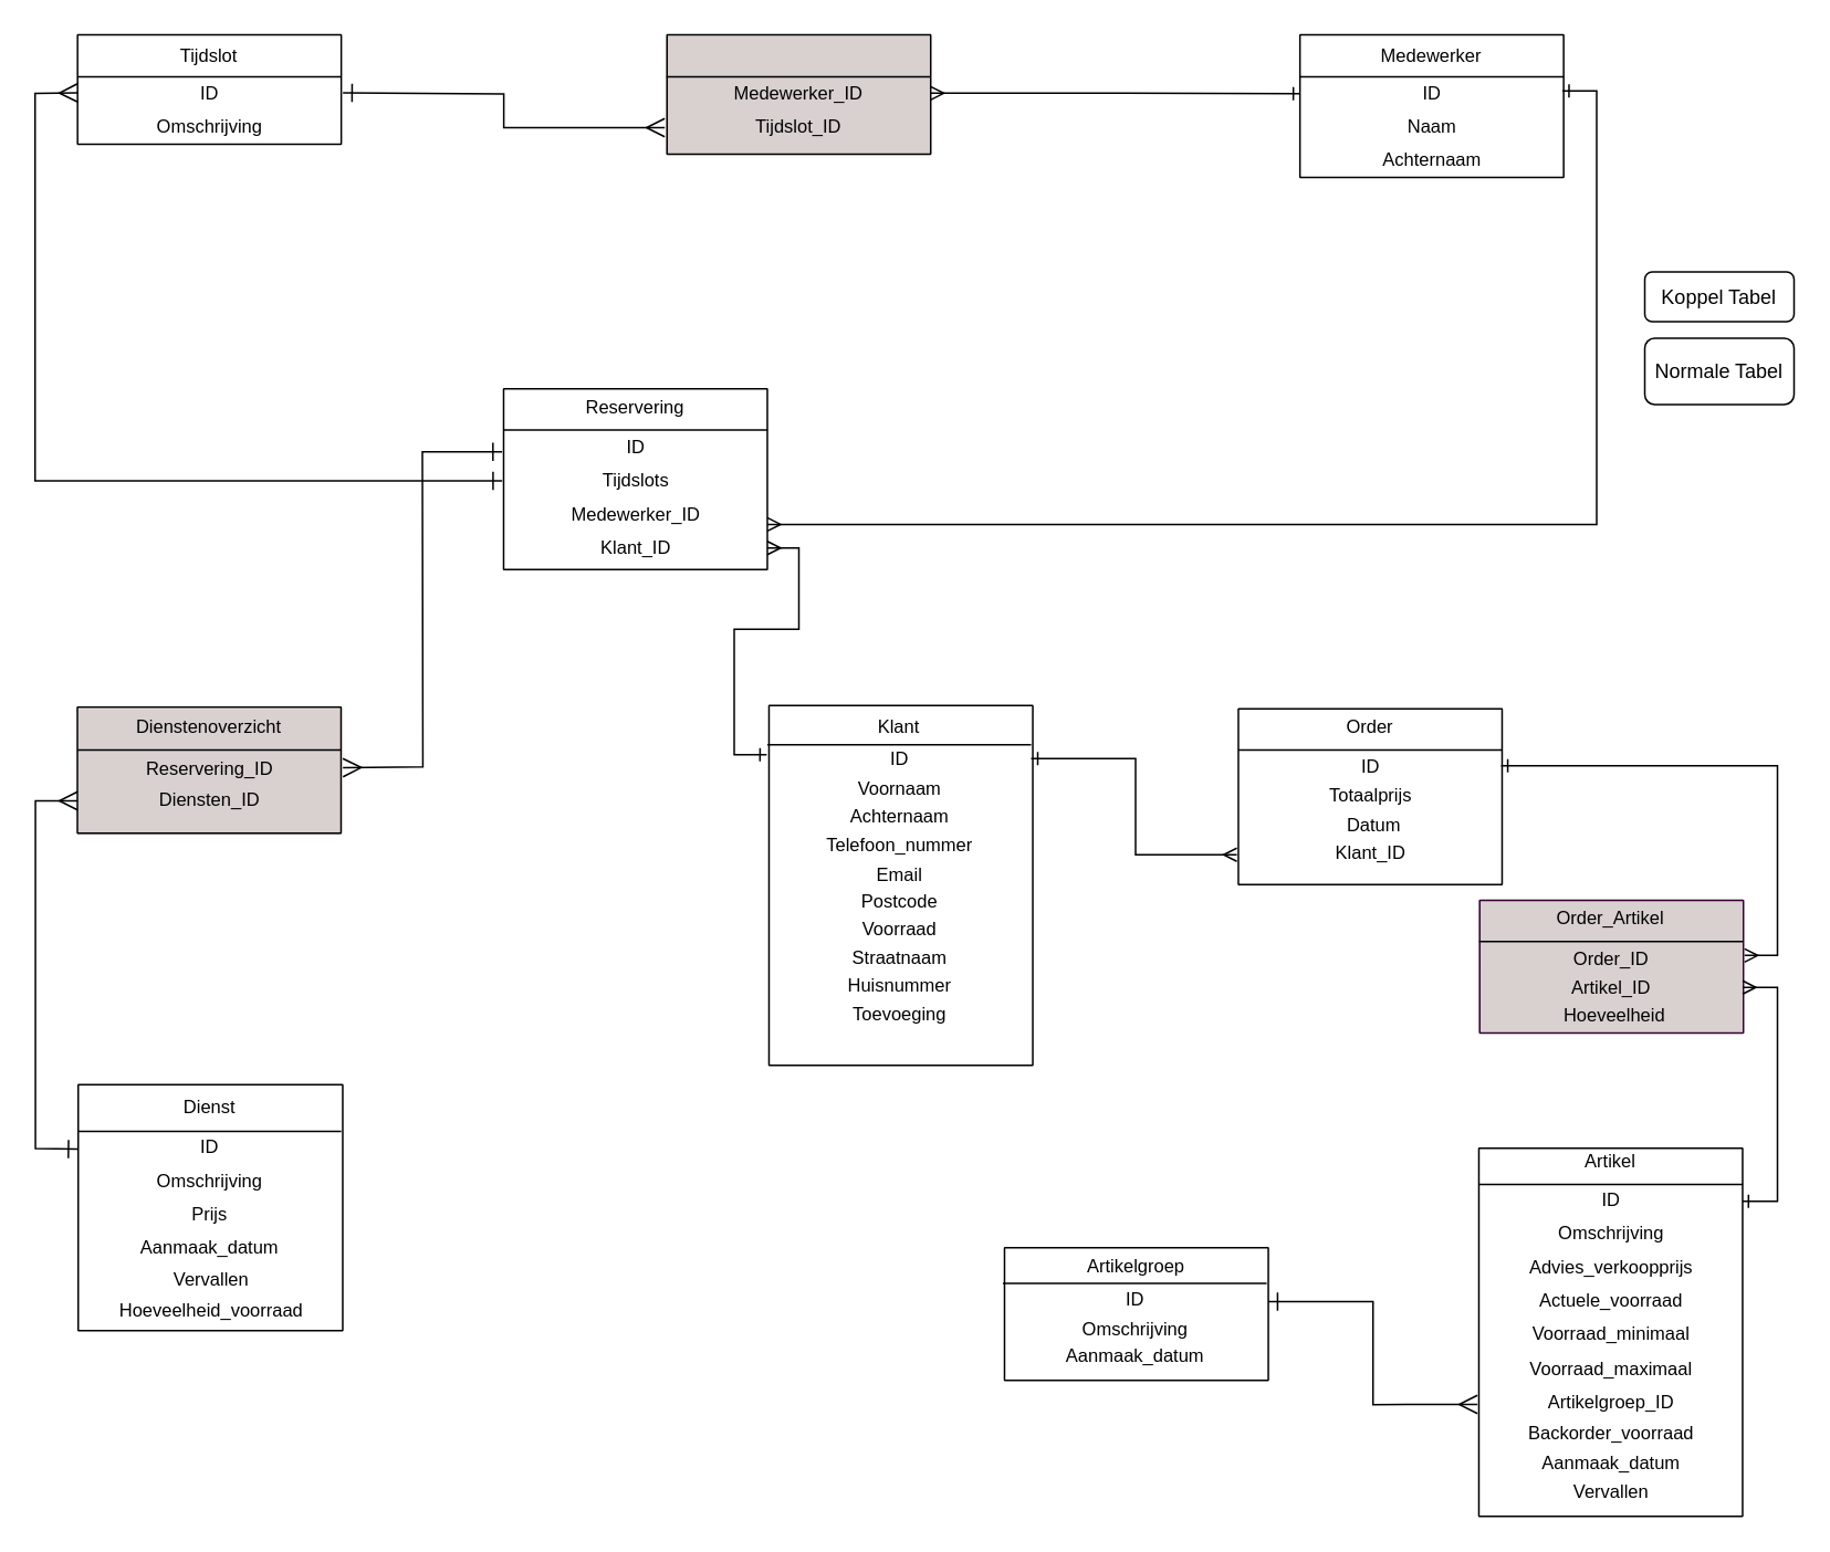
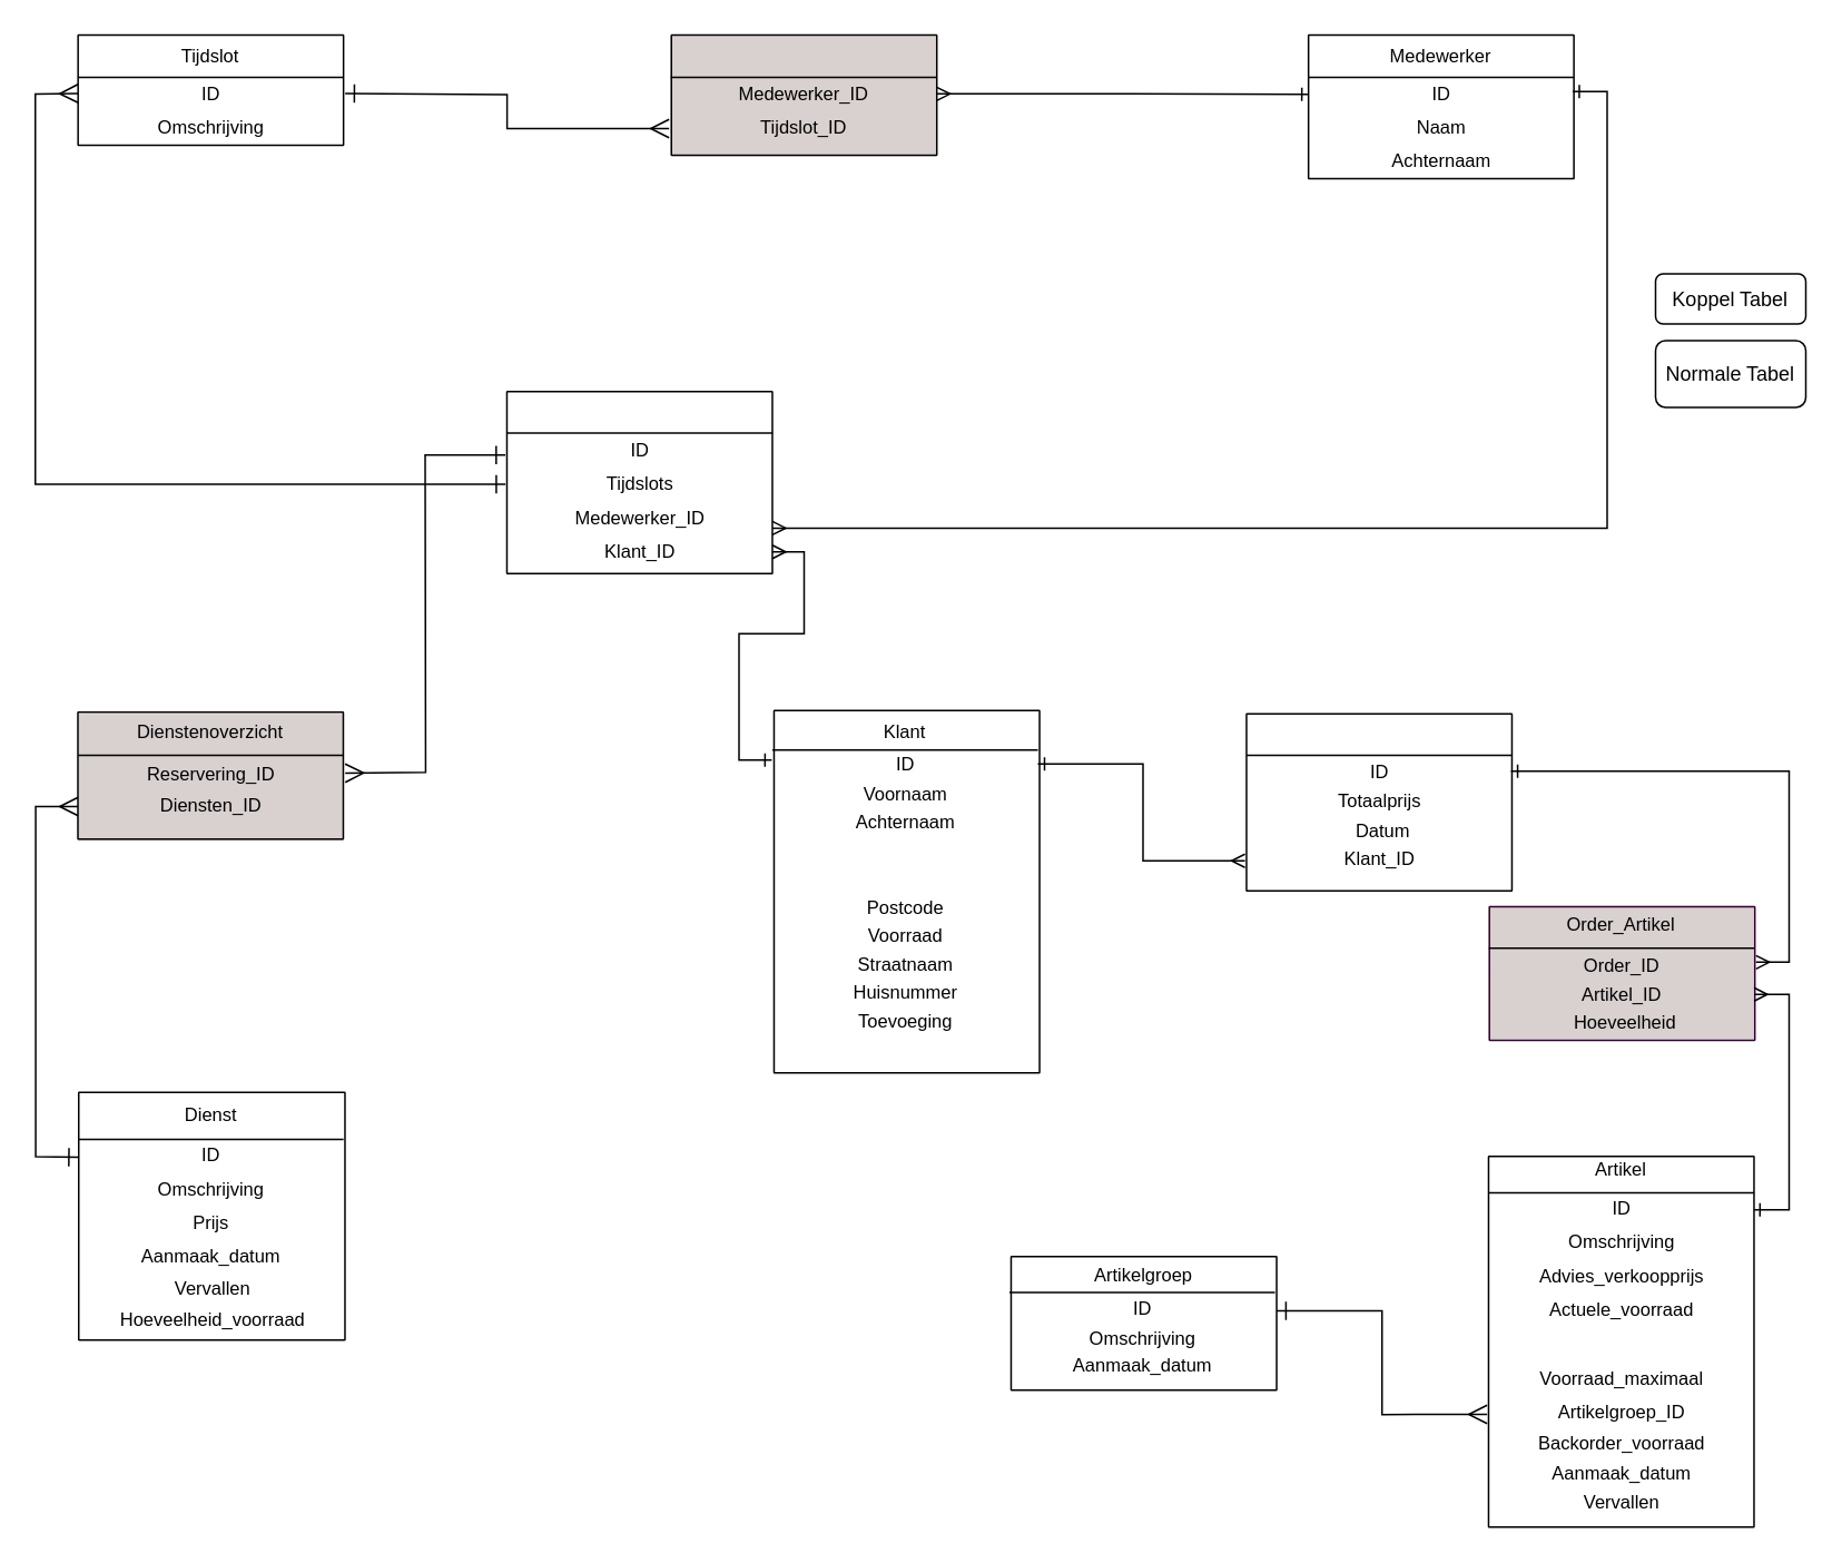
- <mxCell id="78" value="&lt;p style=&quot;margin-left: 0 ; margin-right: 0 ; margin-top: 0px ; margin-bottom: 0px ; text-indent: 0 ; direction: ltr&quot;&gt;&lt;font style=&quot;font-size: 11px ; font-family: &amp;#34;arial&amp;#34; ; color: #000000 ; direction: ltr ; letter-spacing: 0px ; line-height: 100% ; opacity: 1&quot;&gt;Reservering&lt;/font&gt;&lt;/p&gt;" style="text;vsdxID=24;fillColor=none;gradientColor=none;strokeColor=none;spacingTop=-3;spacingBottom=-3;spacingLeft=-3;spacingRight=-3;labelBackgroundColor=none;rounded=0;html=1;whiteSpace=wrap;verticalAlign=middle;align=center;;html=1;" parent="77" vertex="1"><mxGeometry x="6.35" width="147.32" height="21.8" as="geometry" /></mxCell>
- <mxCell id="33" value="&lt;p style=&quot;margin-left: 0 ; margin-right: 0 ; margin-top: 0px ; margin-bottom: 0px ; text-indent: 0 ; direction: ltr&quot;&gt;&lt;font style=&quot;font-size: 11px ; font-family: &amp;#34;arial&amp;#34; ; color: #000000 ; direction: ltr ; letter-spacing: 0px ; line-height: 100% ; opacity: 1&quot;&gt;Order&lt;br&gt;&lt;/font&gt;&lt;/p&gt;" style="text;vsdxID=73;fillColor=none;gradientColor=none;strokeColor=none;spacingTop=-3;spacingBottom=-3;spacingLeft=-3;spacingRight=-3;labelBackgroundColor=none;rounded=0;html=1;whiteSpace=wrap;verticalAlign=middle;align=center;;html=1;" parent="32" vertex="1"><mxGeometry x="6.35" width="147.32" height="21.2" as="geometry" /></mxCell>
- <mxCell id="43" value="&lt;p style=&quot;margin-left: 0 ; margin-right: 0 ; margin-top: 0px ; margin-bottom: 0px ; text-indent: 0 ; direction: ltr&quot;&gt;&lt;font style=&quot;font-size: 11px ; font-family: &amp;#34;arial&amp;#34; ; color: #000000 ; direction: ltr ; letter-spacing: 0px ; line-height: 100% ; opacity: 1&quot;&gt;Telefoon_nummer&lt;br&gt;&lt;/font&gt;&lt;/p&gt;" style="text;vsdxID=9;fillColor=none;gradientColor=none;strokeColor=none;spacingTop=-3;spacingBottom=-3;spacingLeft=-3;spacingRight=-3;labelBackgroundColor=none;rounded=0;html=1;whiteSpace=wrap;verticalAlign=middle;align=center;;html=1;" parent="1" vertex="1"><mxGeometry x="465.17" y="502.103" width="153.67" height="14.7" as="geometry" /></mxCell>
- <mxCell id="42" value="&lt;p style=&quot;align:center;margin-left:0;margin-right:0;margin-top:0px;margin-bottom:0px;text-indent:0;valign:middle;direction:ltr;&quot;&gt;&lt;font style=&quot;font-size:11px;font-family:Arial;color:#000000;direction:ltr;letter-spacing:0px;line-height:100%;opacity:1&quot;&gt;Email&lt;/font&gt;&lt;/p&gt;" style="text;vsdxID=10;fillColor=none;gradientColor=none;strokeColor=none;spacingTop=-3;spacingBottom=-3;spacingLeft=-3;spacingRight=-3;labelBackgroundColor=none;rounded=0;html=1;whiteSpace=wrap;verticalAlign=middle;align=center;;html=1;" parent="1" vertex="1"><mxGeometry x="465.17" y="519.52" width="153.67" height="14.7" as="geometry" /></mxCell>
- <mxCell id="101" value="&lt;p style=&quot;margin-left: 0 ; margin-right: 0 ; margin-top: 0px ; margin-bottom: 0px ; text-indent: 0 ; direction: ltr&quot;&gt;&lt;font style=&quot;font-size: 11px ; font-family: &amp;#34;arial&amp;#34; ; color: #000000 ; direction: ltr ; letter-spacing: 0px ; line-height: 100% ; opacity: 1&quot;&gt;Voorraad_minimaal&lt;/font&gt;&lt;/p&gt;" style="text;vsdxID=88;fillColor=none;gradientColor=none;strokeColor=none;spacingTop=-3;spacingBottom=-3;spacingLeft=-3;spacingRight=-3;labelBackgroundColor=none;rounded=0;html=1;whiteSpace=wrap;verticalAlign=middle;align=center;;html=1;" parent="1" vertex="1"><mxGeometry x="894.28" y="795.8" width="153.67" height="17.15" as="geometry" /></mxCell>
